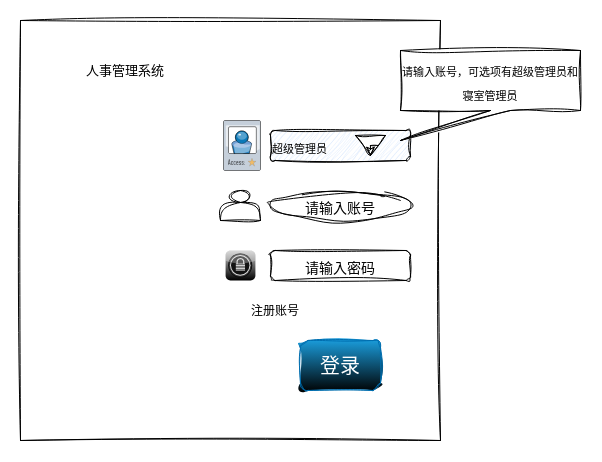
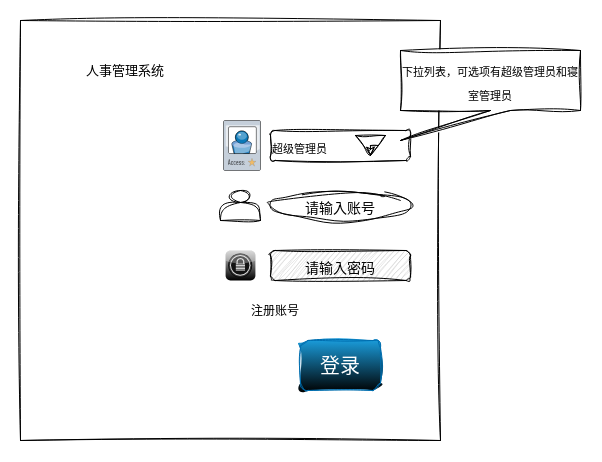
- <mxCell id="15" value="&lt;font style=&quot;font-size: 11px;&quot;&gt;请输入账号，可选项有超级管理员和寝室管理员&lt;/font&gt;" style="shape=callout;whiteSpace=wrap;html=1;perimeter=calloutPerimeter;sketch=1;hachureGap=4;jiggle=2;curveFitting=1;fontFamily=Architects Daughter;fontSource=https%3A%2F%2Ffonts.googleapis.com%2Fcss%3Ffamily%3DArchitects%2BDaughter;fontSize=20;position2=0;" vertex="1" parent="1"><mxGeometry x="400" y="50" width="180" height="90" as="geometry" /></mxCell>
+ <mxCell id="15" value="&lt;font style=&quot;font-size: 11px;&quot;&gt;下拉列表，可选项有超级管理员和寝室管理员&lt;/font&gt;" style="shape=callout;whiteSpace=wrap;html=1;perimeter=calloutPerimeter;sketch=1;hachureGap=4;jiggle=2;curveFitting=1;fontFamily=Architects Daughter;fontSource=https%3A%2F%2Ffonts.googleapis.com%2Fcss%3Ffamily%3DArchitects%2BDaughter;fontSize=20;position2=0;" vertex="1" parent="1"><mxGeometry x="400" y="50" width="180" height="90" as="geometry" /></mxCell>
- <mxCell id="5" value="&lt;font style=&quot;font-size: 11px;&quot;&gt;超级管理员&lt;/font&gt;" style="rounded=1;whiteSpace=wrap;html=1;sketch=1;hachureGap=4;jiggle=2;curveFitting=1;fontFamily=Architects Daughter;fontSource=https%3A%2F%2Ffonts.googleapis.com%2Fcss%3Ffamily%3DArchitects%2BDaughter;fontSize=20;align=left;fillColor=#dae8fc;" vertex="1" parent="1"><mxGeometry x="270" y="130" width="140" height="30" as="geometry" /></mxCell>
+ <mxCell id="5" value="&lt;font style=&quot;font-size: 11px;&quot;&gt;超级管理员&lt;/font&gt;" style="rounded=1;whiteSpace=wrap;html=1;sketch=1;hachureGap=4;jiggle=2;curveFitting=1;fontFamily=Architects Daughter;fontSource=https%3A%2F%2Ffonts.googleapis.com%2Fcss%3Ffamily%3DArchitects%2BDaughter;fontSize=20;align=left;" vertex="1" parent="1"><mxGeometry x="270" y="130" width="140" height="30" as="geometry" /></mxCell>
- <mxCell id="10" value="&lt;font style=&quot;font-size: 14px;&quot;&gt;请输入密码&lt;/font&gt;" style="rounded=1;whiteSpace=wrap;html=1;sketch=1;hachureGap=4;jiggle=2;curveFitting=1;fontFamily=Architects Daughter;fontSource=https%3A%2F%2Ffonts.googleapis.com%2Fcss%3Ffamily%3DArchitects%2BDaughter;fontSize=20;" vertex="1" parent="1"><mxGeometry x="270" y="250" width="140" height="30" as="geometry" /></mxCell>
+ <mxCell id="10" value="&lt;font style=&quot;font-size: 14px;&quot;&gt;请输入密码&lt;/font&gt;" style="rounded=1;whiteSpace=wrap;html=1;sketch=1;hachureGap=4;jiggle=2;curveFitting=1;fontFamily=Architects Daughter;fontSource=https%3A%2F%2Ffonts.googleapis.com%2Fcss%3Ffamily%3DArchitects%2BDaughter;fontSize=20;fillColor=#cccccc;" vertex="1" parent="1"><mxGeometry x="270" y="250" width="140" height="30" as="geometry" /></mxCell>
